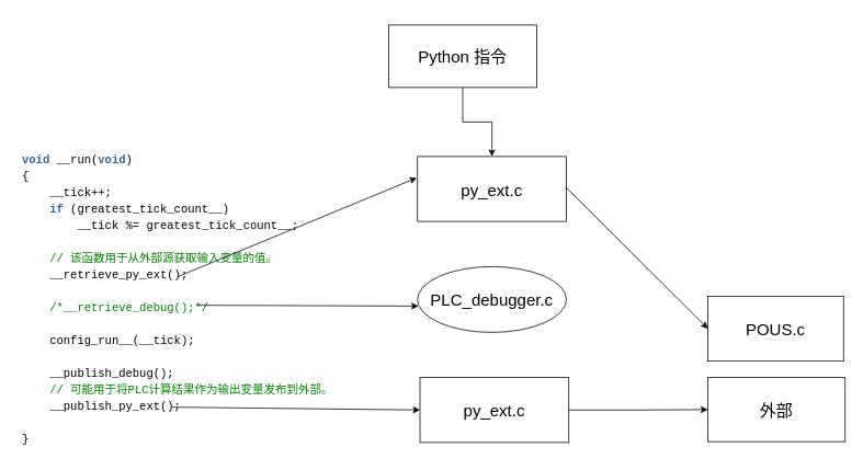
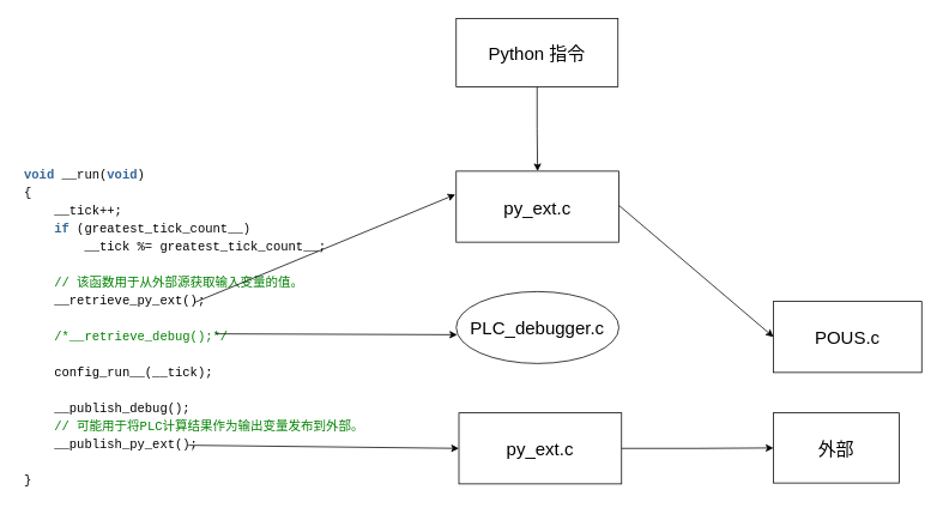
- <mxCell id="12" value="&lt;font style=&quot;font-size: 20px;&quot;&gt;Python 指令&lt;/font&gt;" style="rounded=0;whiteSpace=wrap;html=1;" vertex="1" parent="1"><mxGeometry x="472" y="30" width="180" height="76" as="geometry" /></mxCell>
+ <mxCell id="12" value="&lt;font style=&quot;font-size: 20px;&quot;&gt;Python 指令&lt;/font&gt;" style="rounded=0;whiteSpace=wrap;html=1;" vertex="1" parent="1"><mxGeometry x="507" y="20" width="180" height="76" as="geometry" /></mxCell>
- <mxCell id="3" value="&lt;font style=&quot;font-size: 20px;&quot;&gt;POUS.c&lt;/font&gt;" style="rounded=0;whiteSpace=wrap;html=1;" vertex="1" parent="1"><mxGeometry x="860" y="360" width="165" height="79" as="geometry" /></mxCell>
+ <mxCell id="3" value="&lt;font style=&quot;font-size: 20px;&quot;&gt;POUS.c&lt;/font&gt;" style="rounded=0;whiteSpace=wrap;html=1;" vertex="1" parent="1"><mxGeometry x="860" y="335" width="165" height="79" as="geometry" /></mxCell>
- <mxCell id="13" value="&lt;font style=&quot;font-size: 20px;&quot;&gt;外部&lt;/font&gt;" style="rounded=0;whiteSpace=wrap;html=1;" vertex="1" parent="1"><mxGeometry x="860" y="459" width="167" height="78" as="geometry" /></mxCell>
+ <mxCell id="13" value="&lt;font style=&quot;font-size: 20px;&quot;&gt;外部&lt;/font&gt;" style="rounded=0;whiteSpace=wrap;html=1;" vertex="1" parent="1"><mxGeometry x="860" y="459" width="140" height="78" as="geometry" /></mxCell>
